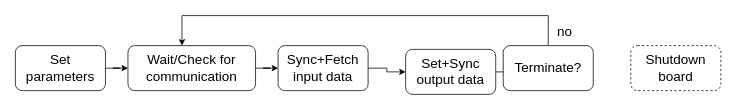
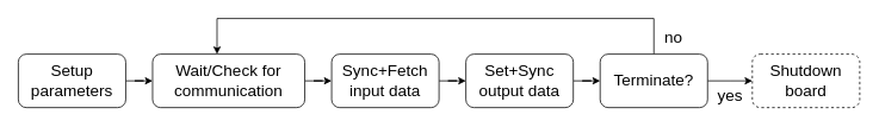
- <mxCell id="3" value="Set parameters" style="rounded=1;whiteSpace=wrap;html=1;fontSize=18;" vertex="1" parent="1"><mxGeometry x="20" y="60" width="120" height="60" as="geometry" /></mxCell>
+ <mxCell id="3" value="Setup parameters" style="rounded=1;whiteSpace=wrap;html=1;fontSize=18;" vertex="1" parent="1"><mxGeometry x="20" y="60" width="120" height="60" as="geometry" /></mxCell>
+ <mxCell id="13" value="yes" style="edgeStyle=orthogonalEdgeStyle;rounded=0;orthogonalLoop=1;jettySize=auto;html=1;fontSize=18;align=center;verticalAlign=top;startArrow=none;startFill=0;" edge="1" parent="1" source="14" target="12"><mxGeometry relative="1" as="geometry"><Array as="points"><mxPoint x="815" y="90" /><mxPoint x="815" y="90" /></Array></mxGeometry></mxCell>
- <mxCell id="11" value="Set+Sync output data" style="rounded=1;whiteSpace=wrap;html=1;fontSize=18;" vertex="1" parent="1"><mxGeometry x="540" y="65" width="120" height="60" as="geometry" /></mxCell>
+ <mxCell id="11" value="Set+Sync output data" style="rounded=1;whiteSpace=wrap;html=1;fontSize=18;" vertex="1" parent="1"><mxGeometry x="520" y="60" width="120" height="60" as="geometry" /></mxCell>
